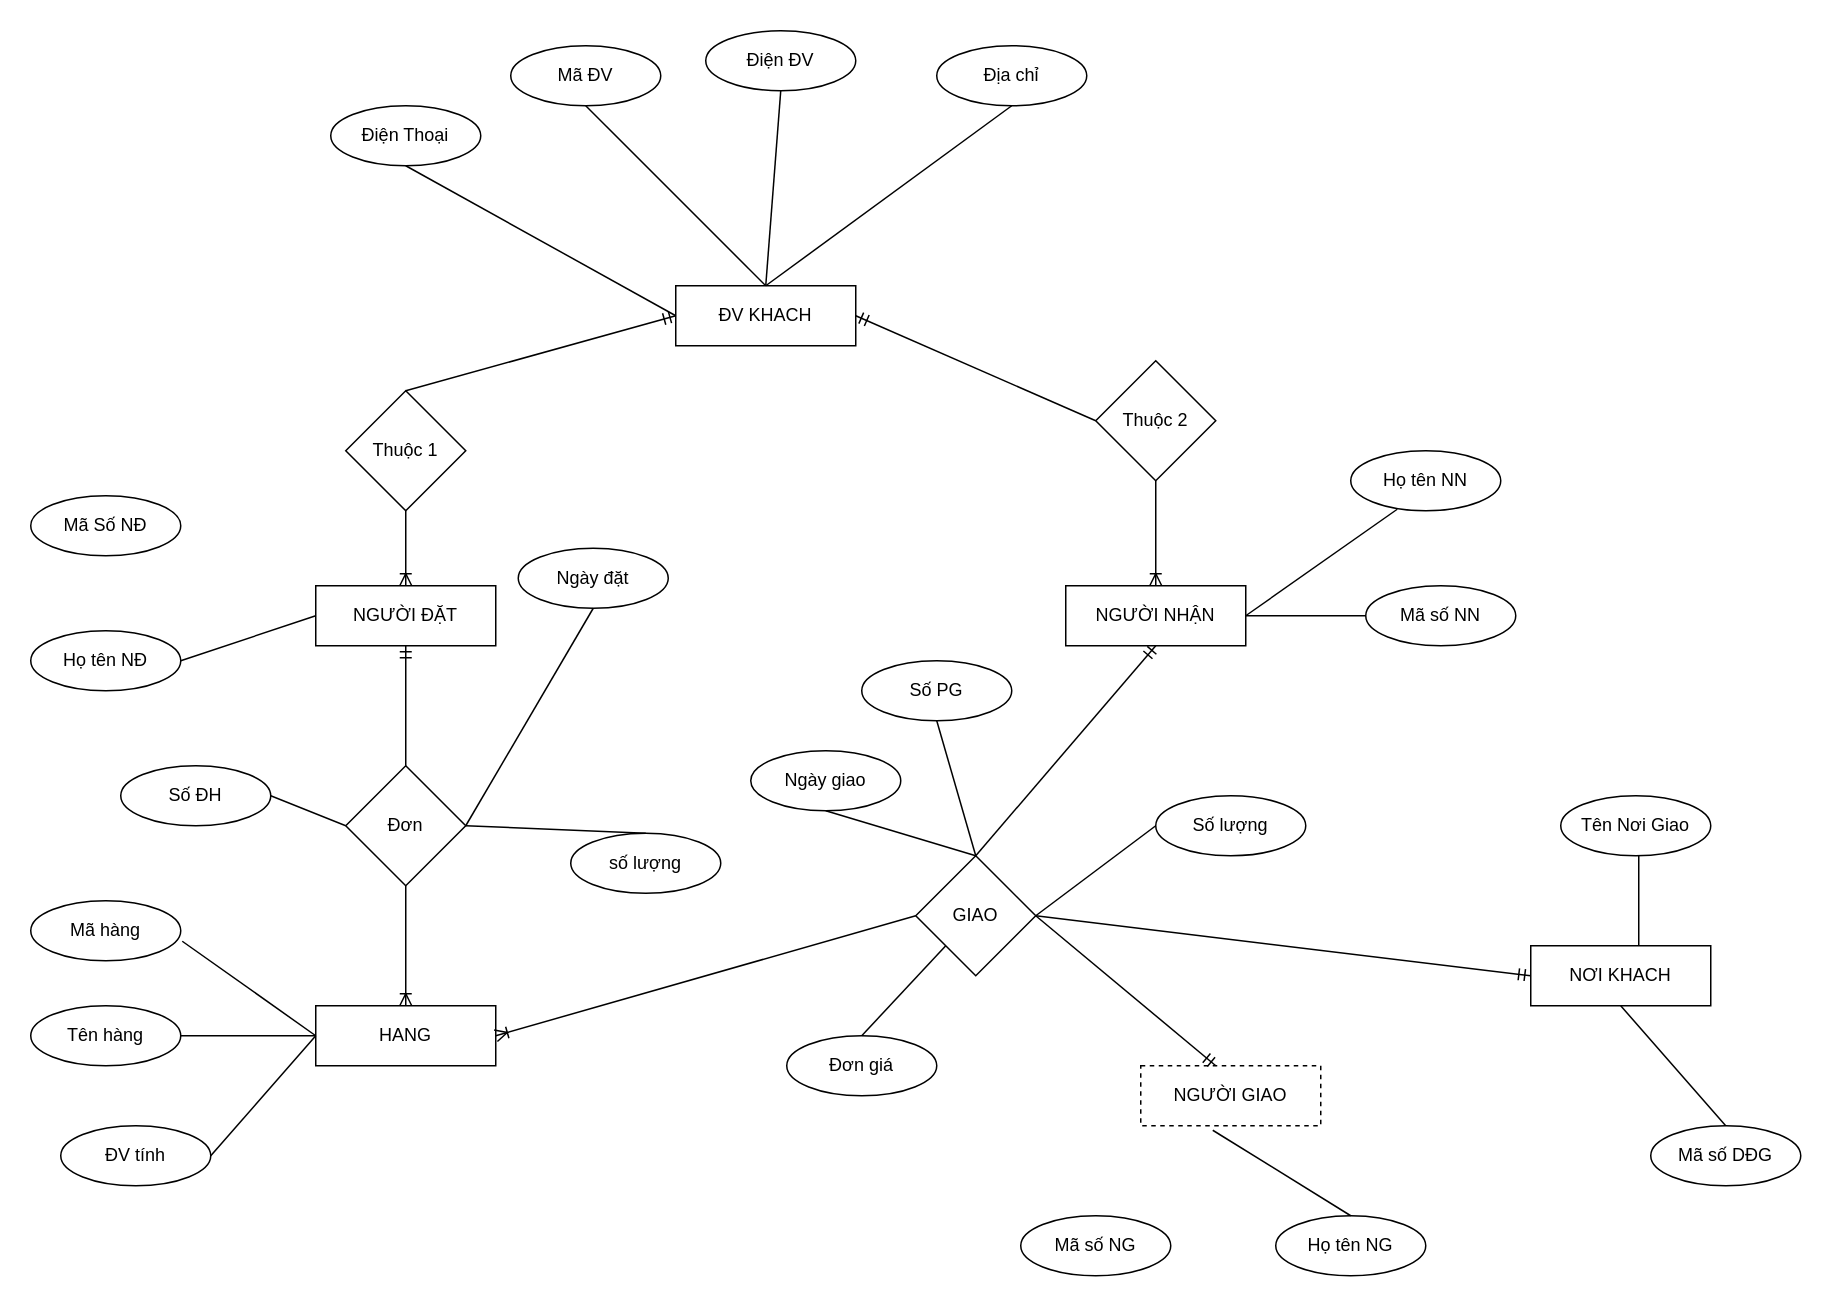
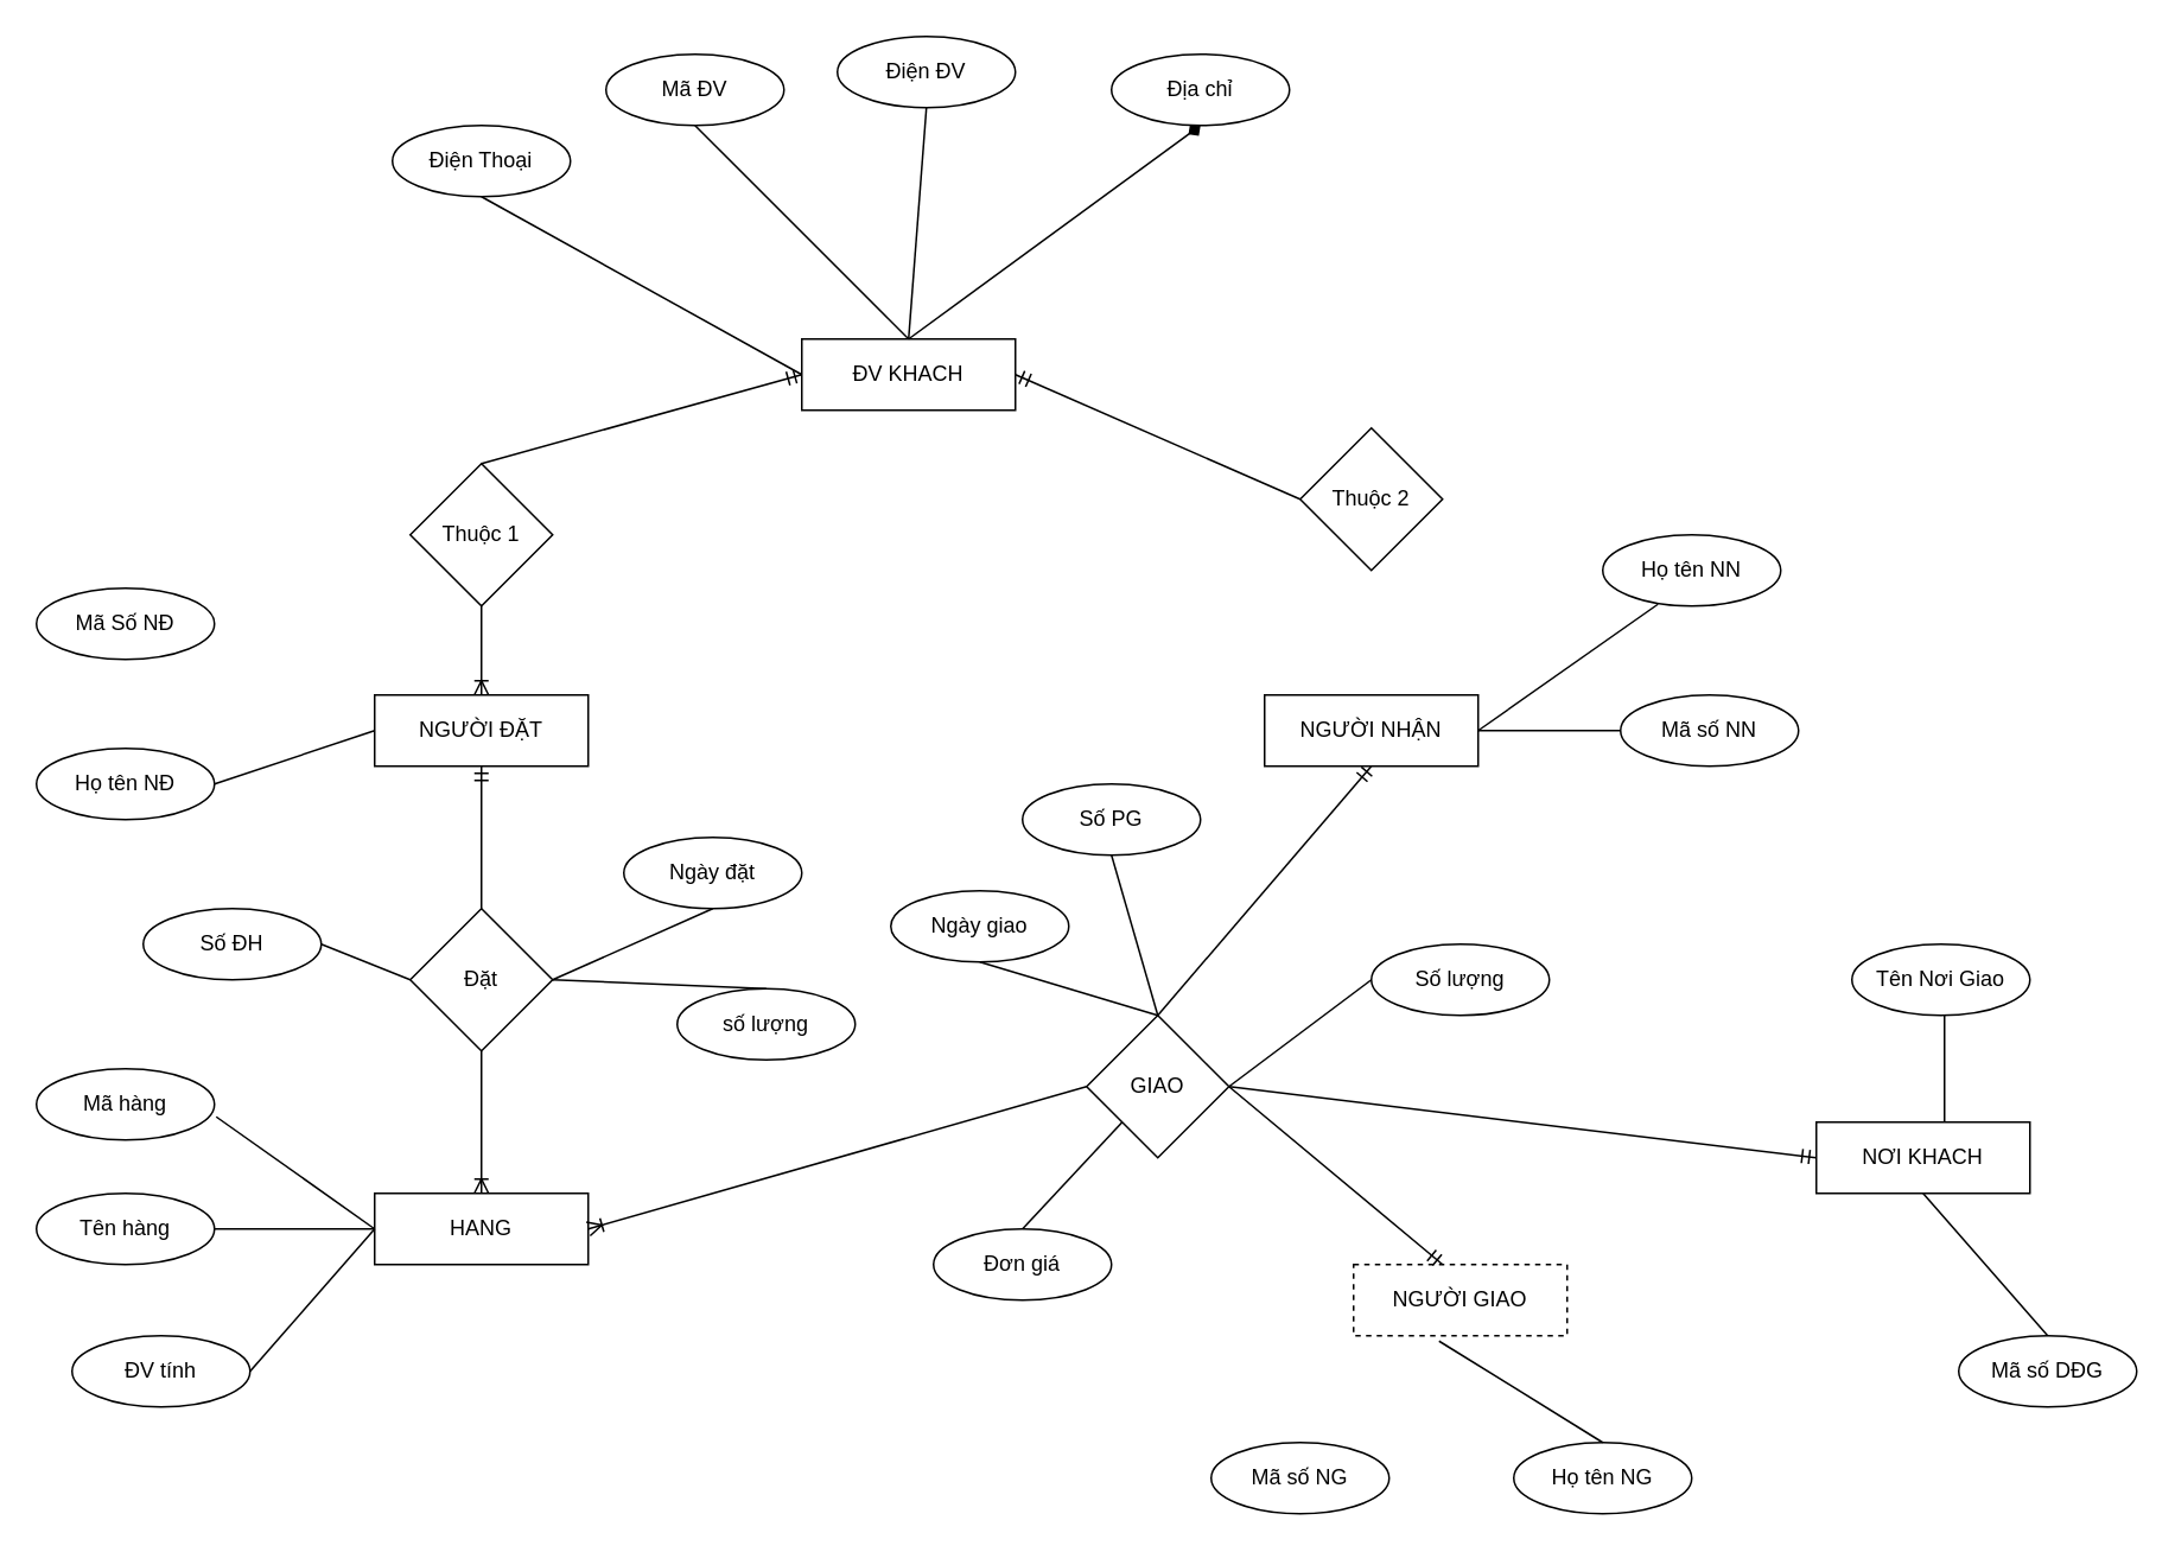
- <mxCell id="3" value="" style="endArrow=none;html=1;rounded=0;exitX=0.5;exitY=0;exitDx=0;exitDy=0;entryX=0.5;entryY=1;entryDx=0;entryDy=0;" edge="1" parent="1" source="2" target="7"><mxGeometry width="50" height="50" relative="1" as="geometry"><mxPoint x="600" y="490" as="sourcePoint" /><mxPoint x="490" y="110" as="targetPoint" /></mxGeometry></mxCell>
+ <mxCell id="3" value="" style="endArrow=diamond;html=1;rounded=0;exitX=0.5;exitY=0;exitDx=0;exitDy=0;entryX=0.5;entryY=1;entryDx=0;entryDy=0;" edge="1" parent="1" source="2" target="7"><mxGeometry width="50" height="50" relative="1" as="geometry"><mxPoint x="600" y="490" as="sourcePoint" /><mxPoint x="490" y="110" as="targetPoint" /></mxGeometry></mxCell>
- <mxCell id="42" style="edgeStyle=orthogonalEdgeStyle;rounded=0;orthogonalLoop=1;jettySize=auto;html=1;exitX=0.5;exitY=1;exitDx=0;exitDy=0;entryX=0.5;entryY=0;entryDx=0;entryDy=0;endArrow=ERoneToMany;endFill=0;" edge="1" parent="1" source="43" target="44"><mxGeometry relative="1" as="geometry" /></mxCell>
- <mxCell id="30" value="Ngày đặt" style="ellipse;whiteSpace=wrap;html=1;" vertex="1" parent="1"><mxGeometry x="345" y="365" width="100" height="40" as="geometry" /></mxCell>
+ <mxCell id="30" value="Ngày đặt" style="ellipse;whiteSpace=wrap;html=1;" vertex="1" parent="1"><mxGeometry x="350" y="470" width="100" height="40" as="geometry" /></mxCell>
- <mxCell id="33" value="Đơn" style="rhombus;whiteSpace=wrap;html=1;" vertex="1" parent="1"><mxGeometry x="230" y="510" width="80" height="80" as="geometry" /></mxCell>
+ <mxCell id="33" value="Đặt" style="rhombus;whiteSpace=wrap;html=1;" vertex="1" parent="1"><mxGeometry x="230" y="510" width="80" height="80" as="geometry" /></mxCell>
